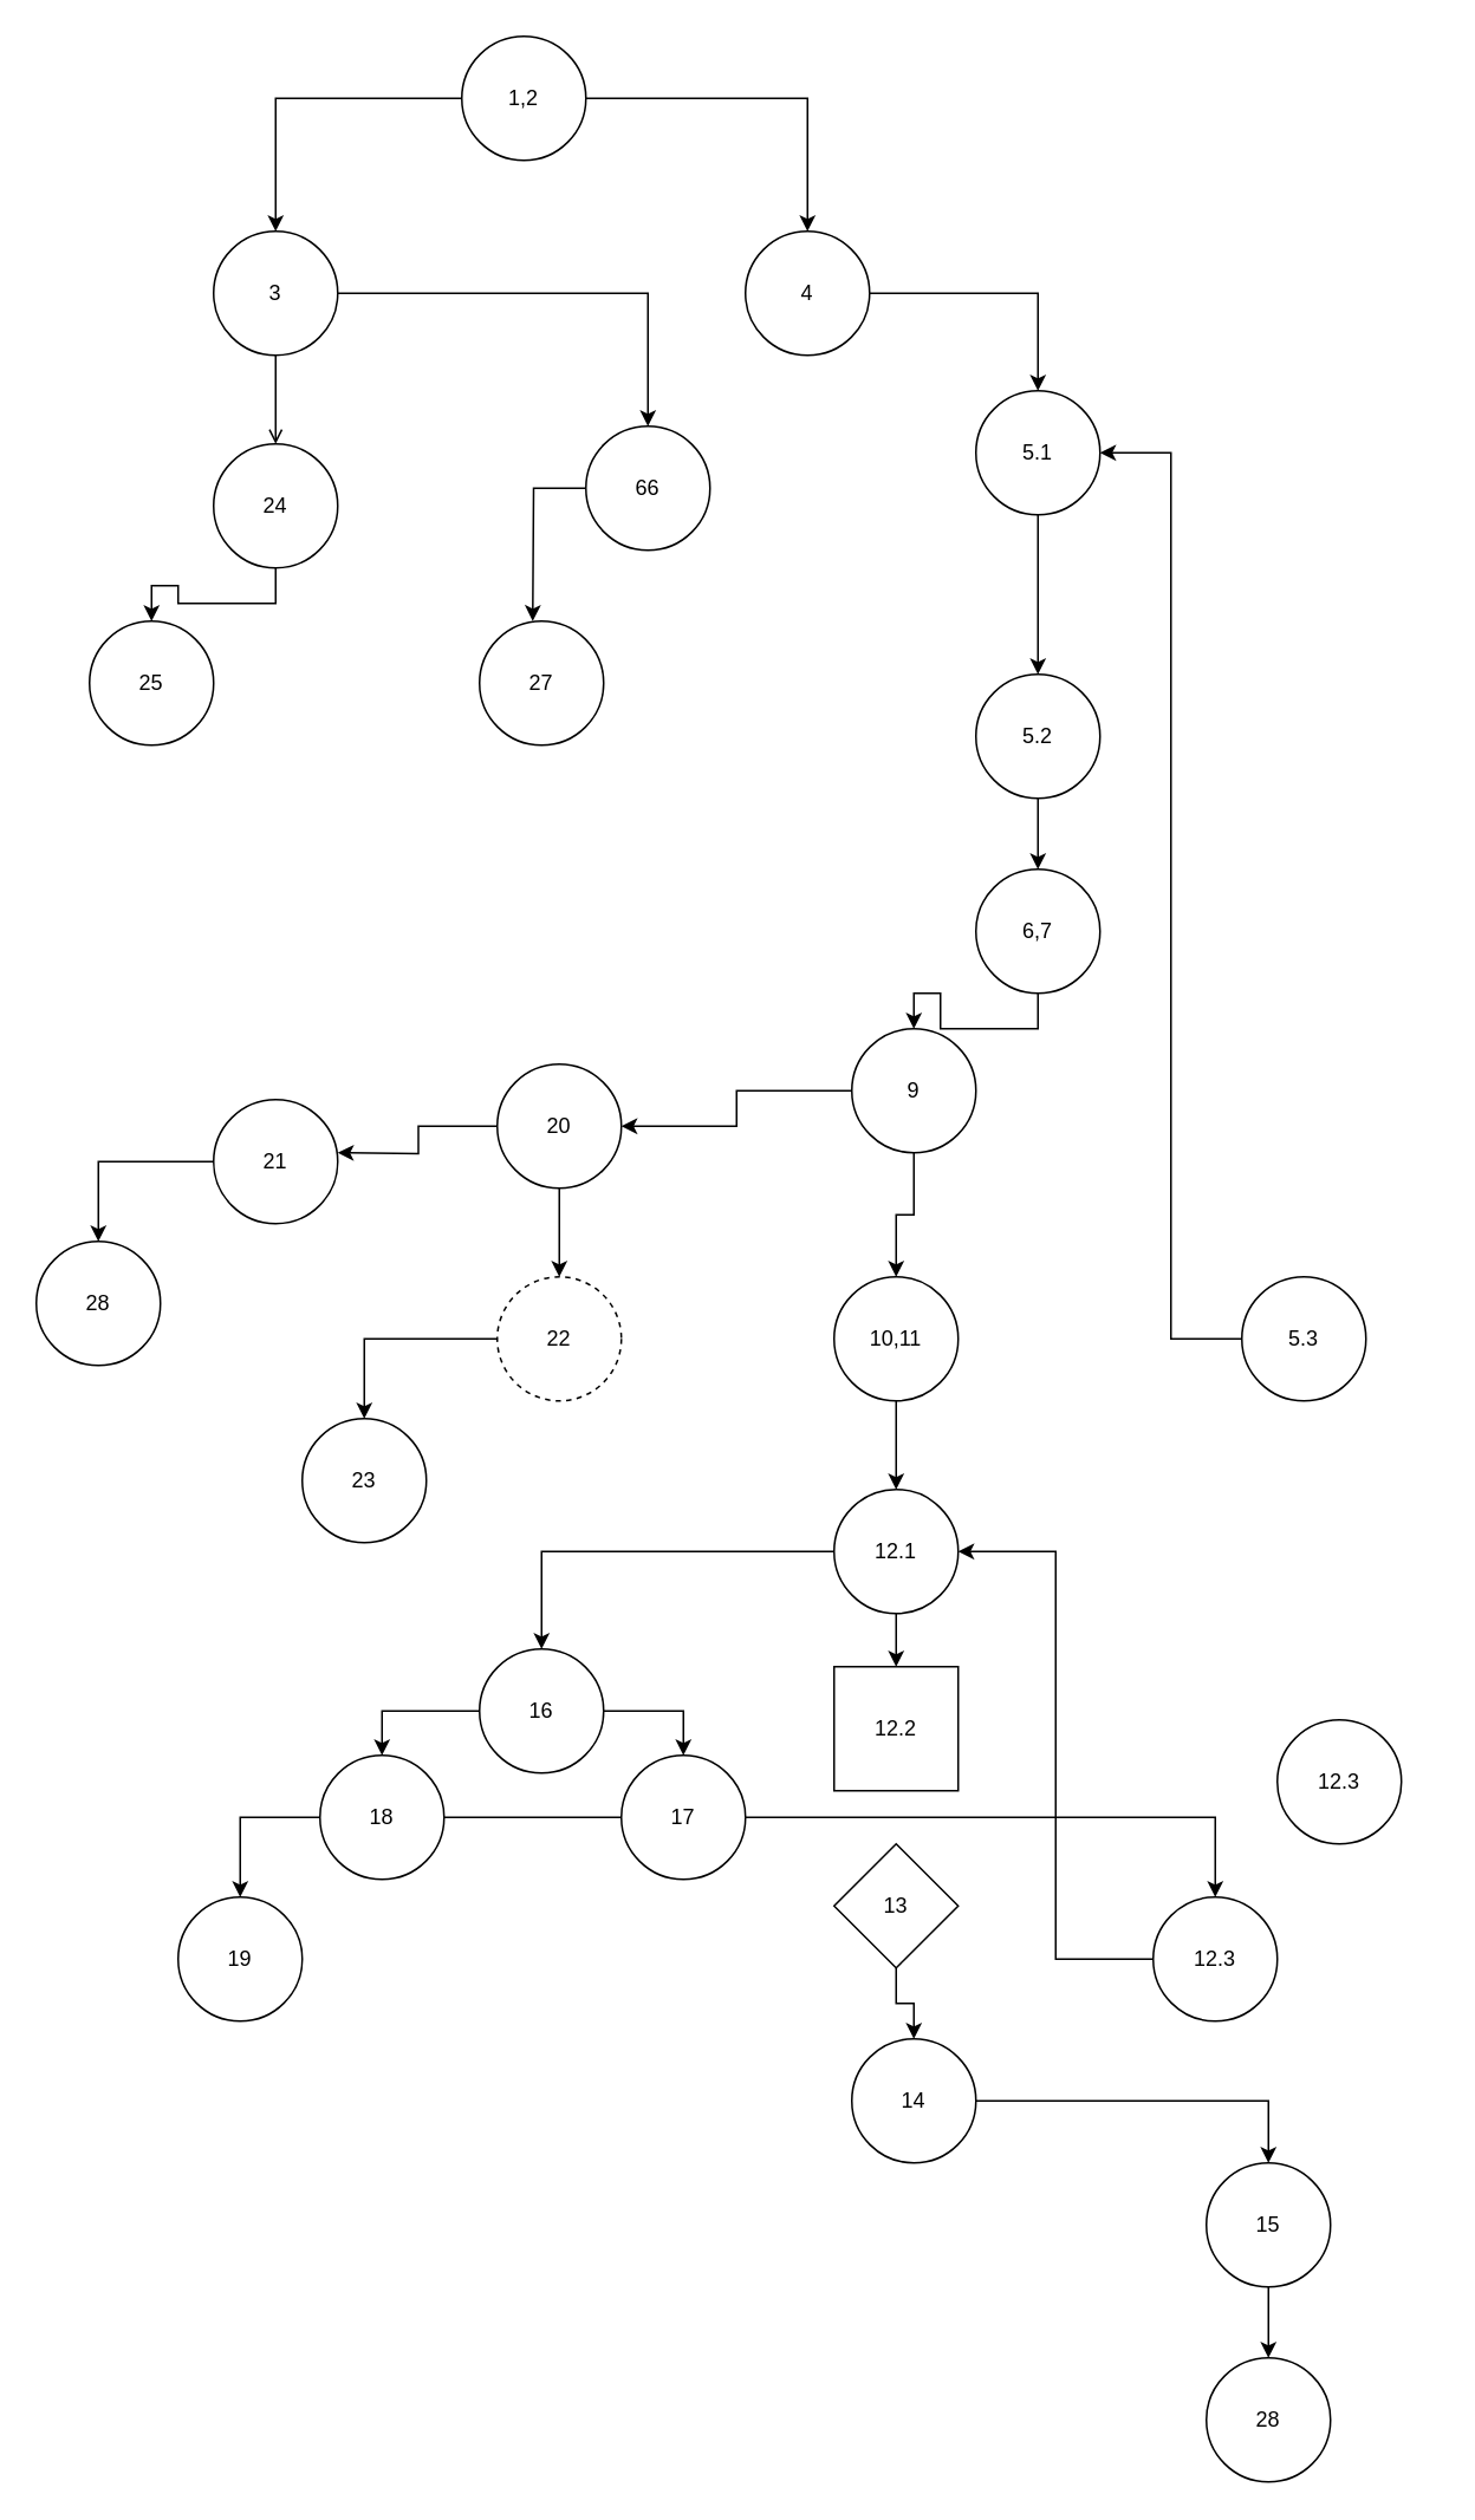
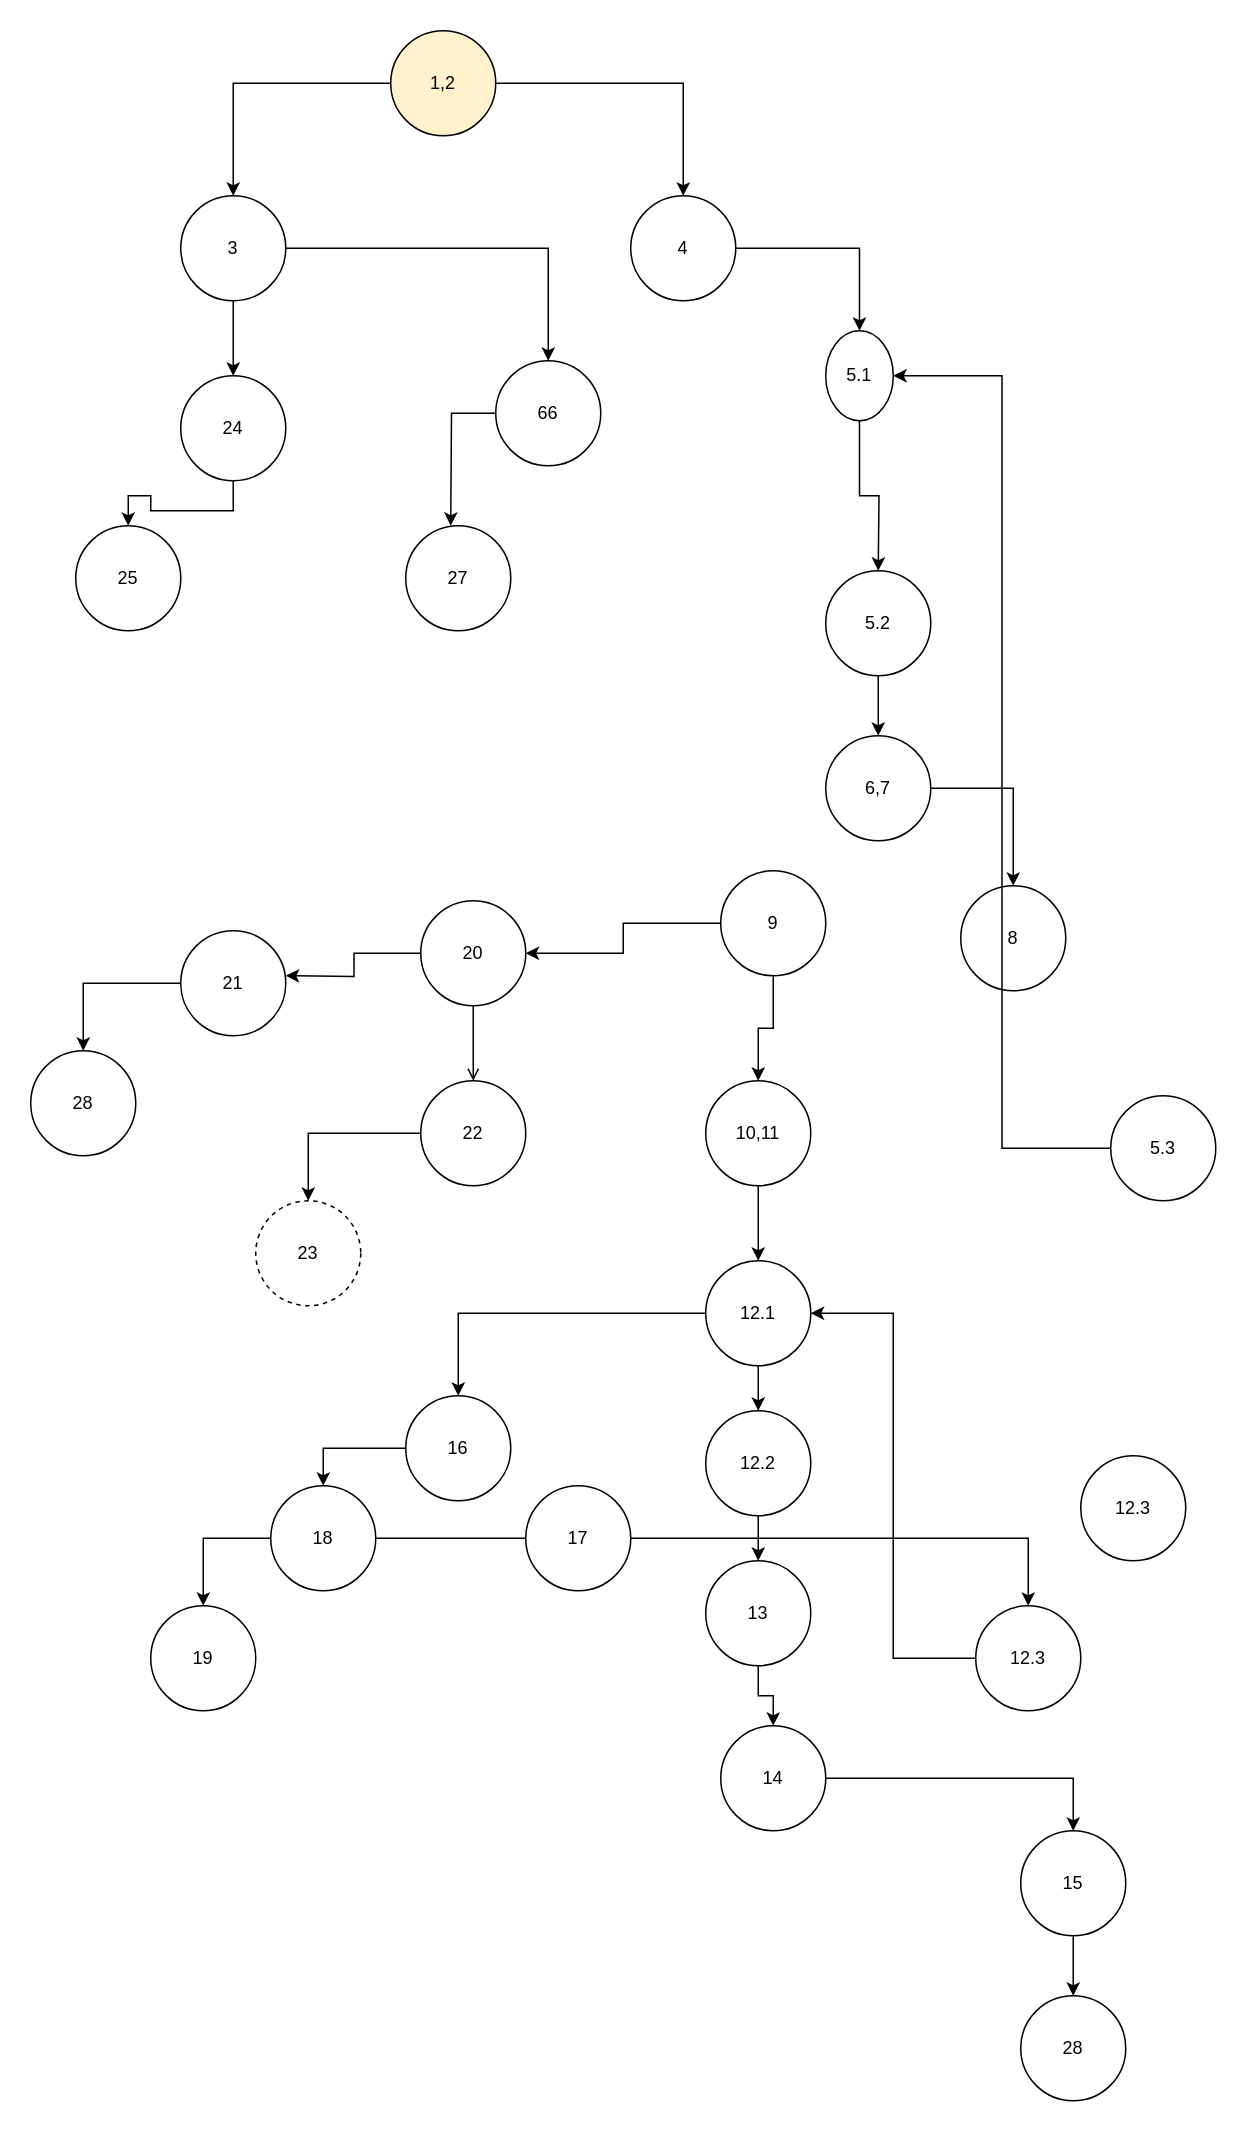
- <mxCell id="4" value="1,2" style="ellipse;whiteSpace=wrap;html=1;aspect=fixed;" vertex="1" parent="1"><mxGeometry x="260" y="20" width="70" height="70" as="geometry" /></mxCell>
+ <mxCell id="4" value="1,2" style="ellipse;whiteSpace=wrap;html=1;aspect=fixed;fillColor=#fff2cc;" vertex="1" parent="1"><mxGeometry x="260" y="20" width="70" height="70" as="geometry" /></mxCell>
- <mxCell id="5" style="edgeStyle=orthogonalEdgeStyle;rounded=0;orthogonalLoop=1;jettySize=auto;html=1;endArrow=open;" edge="1" parent="1" source="7" target="58"><mxGeometry relative="1" as="geometry" /></mxCell>
+ <mxCell id="5" style="edgeStyle=orthogonalEdgeStyle;rounded=0;orthogonalLoop=1;jettySize=auto;html=1;" edge="1" parent="1" source="7" target="58"><mxGeometry relative="1" as="geometry" /></mxCell>
- <mxCell id="11" value="5.1" style="ellipse;whiteSpace=wrap;html=1;aspect=fixed;" vertex="1" parent="1"><mxGeometry x="550" y="220" width="70" height="70" as="geometry" /></mxCell>
+ <mxCell id="11" value="5.1" style="ellipse;whiteSpace=wrap;html=1;aspect=fixed;" vertex="1" parent="1"><mxGeometry x="550" y="220" width="45" height="60" as="geometry" /></mxCell>
+ <mxCell id="14" style="edgeStyle=orthogonalEdgeStyle;rounded=0;orthogonalLoop=1;jettySize=auto;html=1;" edge="1" parent="1" source="16" target="17"><mxGeometry relative="1" as="geometry" /></mxCell>
- <mxCell id="15" style="edgeStyle=orthogonalEdgeStyle;rounded=0;orthogonalLoop=1;jettySize=auto;html=1;entryX=0.5;entryY=0;entryDx=0;entryDy=0;" edge="1" parent="1" source="16" target="20"><mxGeometry relative="1" as="geometry" /></mxCell>
+ <mxCell id="17" value="8" style="ellipse;whiteSpace=wrap;html=1;aspect=fixed;" vertex="1" parent="1"><mxGeometry x="640" y="590" width="70" height="70" as="geometry" /></mxCell>
- <mxCell id="47" style="edgeStyle=orthogonalEdgeStyle;rounded=0;orthogonalLoop=1;jettySize=auto;html=1;" edge="1" parent="1" source="48" target="53"><mxGeometry relative="1" as="geometry" /></mxCell>
+ <mxCell id="47" style="edgeStyle=orthogonalEdgeStyle;rounded=0;orthogonalLoop=1;jettySize=auto;html=1;endArrow=open;" edge="1" parent="1" source="48" target="53"><mxGeometry relative="1" as="geometry" /></mxCell>
- <mxCell id="53" value="22" style="ellipse;whiteSpace=wrap;html=1;aspect=fixed;dashed=1;" vertex="1" parent="1"><mxGeometry x="280" y="720" width="70" height="70" as="geometry" /></mxCell>
+ <mxCell id="53" value="22" style="ellipse;whiteSpace=wrap;html=1;aspect=fixed;" vertex="1" parent="1"><mxGeometry x="280" y="720" width="70" height="70" as="geometry" /></mxCell>
- <mxCell id="56" value="5.3" style="ellipse;whiteSpace=wrap;html=1;aspect=fixed;" vertex="1" parent="1"><mxGeometry x="700" y="720" width="70" height="70" as="geometry" /></mxCell>
+ <mxCell id="56" value="5.3" style="ellipse;whiteSpace=wrap;html=1;aspect=fixed;" vertex="1" parent="1"><mxGeometry x="740" y="730" width="70" height="70" as="geometry" /></mxCell>
- <mxCell id="54" value="23" style="ellipse;whiteSpace=wrap;html=1;aspect=fixed;" vertex="1" parent="1"><mxGeometry x="170" y="800" width="70" height="70" as="geometry" /></mxCell>
+ <mxCell id="54" value="23" style="ellipse;whiteSpace=wrap;html=1;aspect=fixed;dashed=1;" vertex="1" parent="1"><mxGeometry x="170" y="800" width="70" height="70" as="geometry" /></mxCell>
- <mxCell id="38" style="edgeStyle=orthogonalEdgeStyle;rounded=0;orthogonalLoop=1;jettySize=auto;html=1;entryX=0.5;entryY=0;entryDx=0;entryDy=0;" edge="1" parent="1" source="39" target="43"><mxGeometry relative="1" as="geometry" /></mxCell>
- <mxCell id="27" value="12.2" style="whiteSpace=wrap;html=1;aspect=fixed;rounded=0;" vertex="1" parent="1"><mxGeometry x="470" y="940" width="70" height="70" as="geometry" /></mxCell>
+ <mxCell id="27" value="12.2" style="ellipse;whiteSpace=wrap;html=1;aspect=fixed;" vertex="1" parent="1"><mxGeometry x="470" y="940" width="70" height="70" as="geometry" /></mxCell>
+ <mxCell id="26" style="edgeStyle=orthogonalEdgeStyle;rounded=0;orthogonalLoop=1;jettySize=auto;html=1;" edge="1" parent="1" source="27" target="29"><mxGeometry relative="1" as="geometry" /></mxCell>
- <mxCell id="29" value="13" style="rhombus;whiteSpace=wrap;html=1;aspect=fixed;" vertex="1" parent="1"><mxGeometry x="470" y="1040" width="70" height="70" as="geometry" /></mxCell>
+ <mxCell id="29" value="13" style="ellipse;whiteSpace=wrap;html=1;aspect=fixed;" vertex="1" parent="1"><mxGeometry x="470" y="1040" width="70" height="70" as="geometry" /></mxCell>
